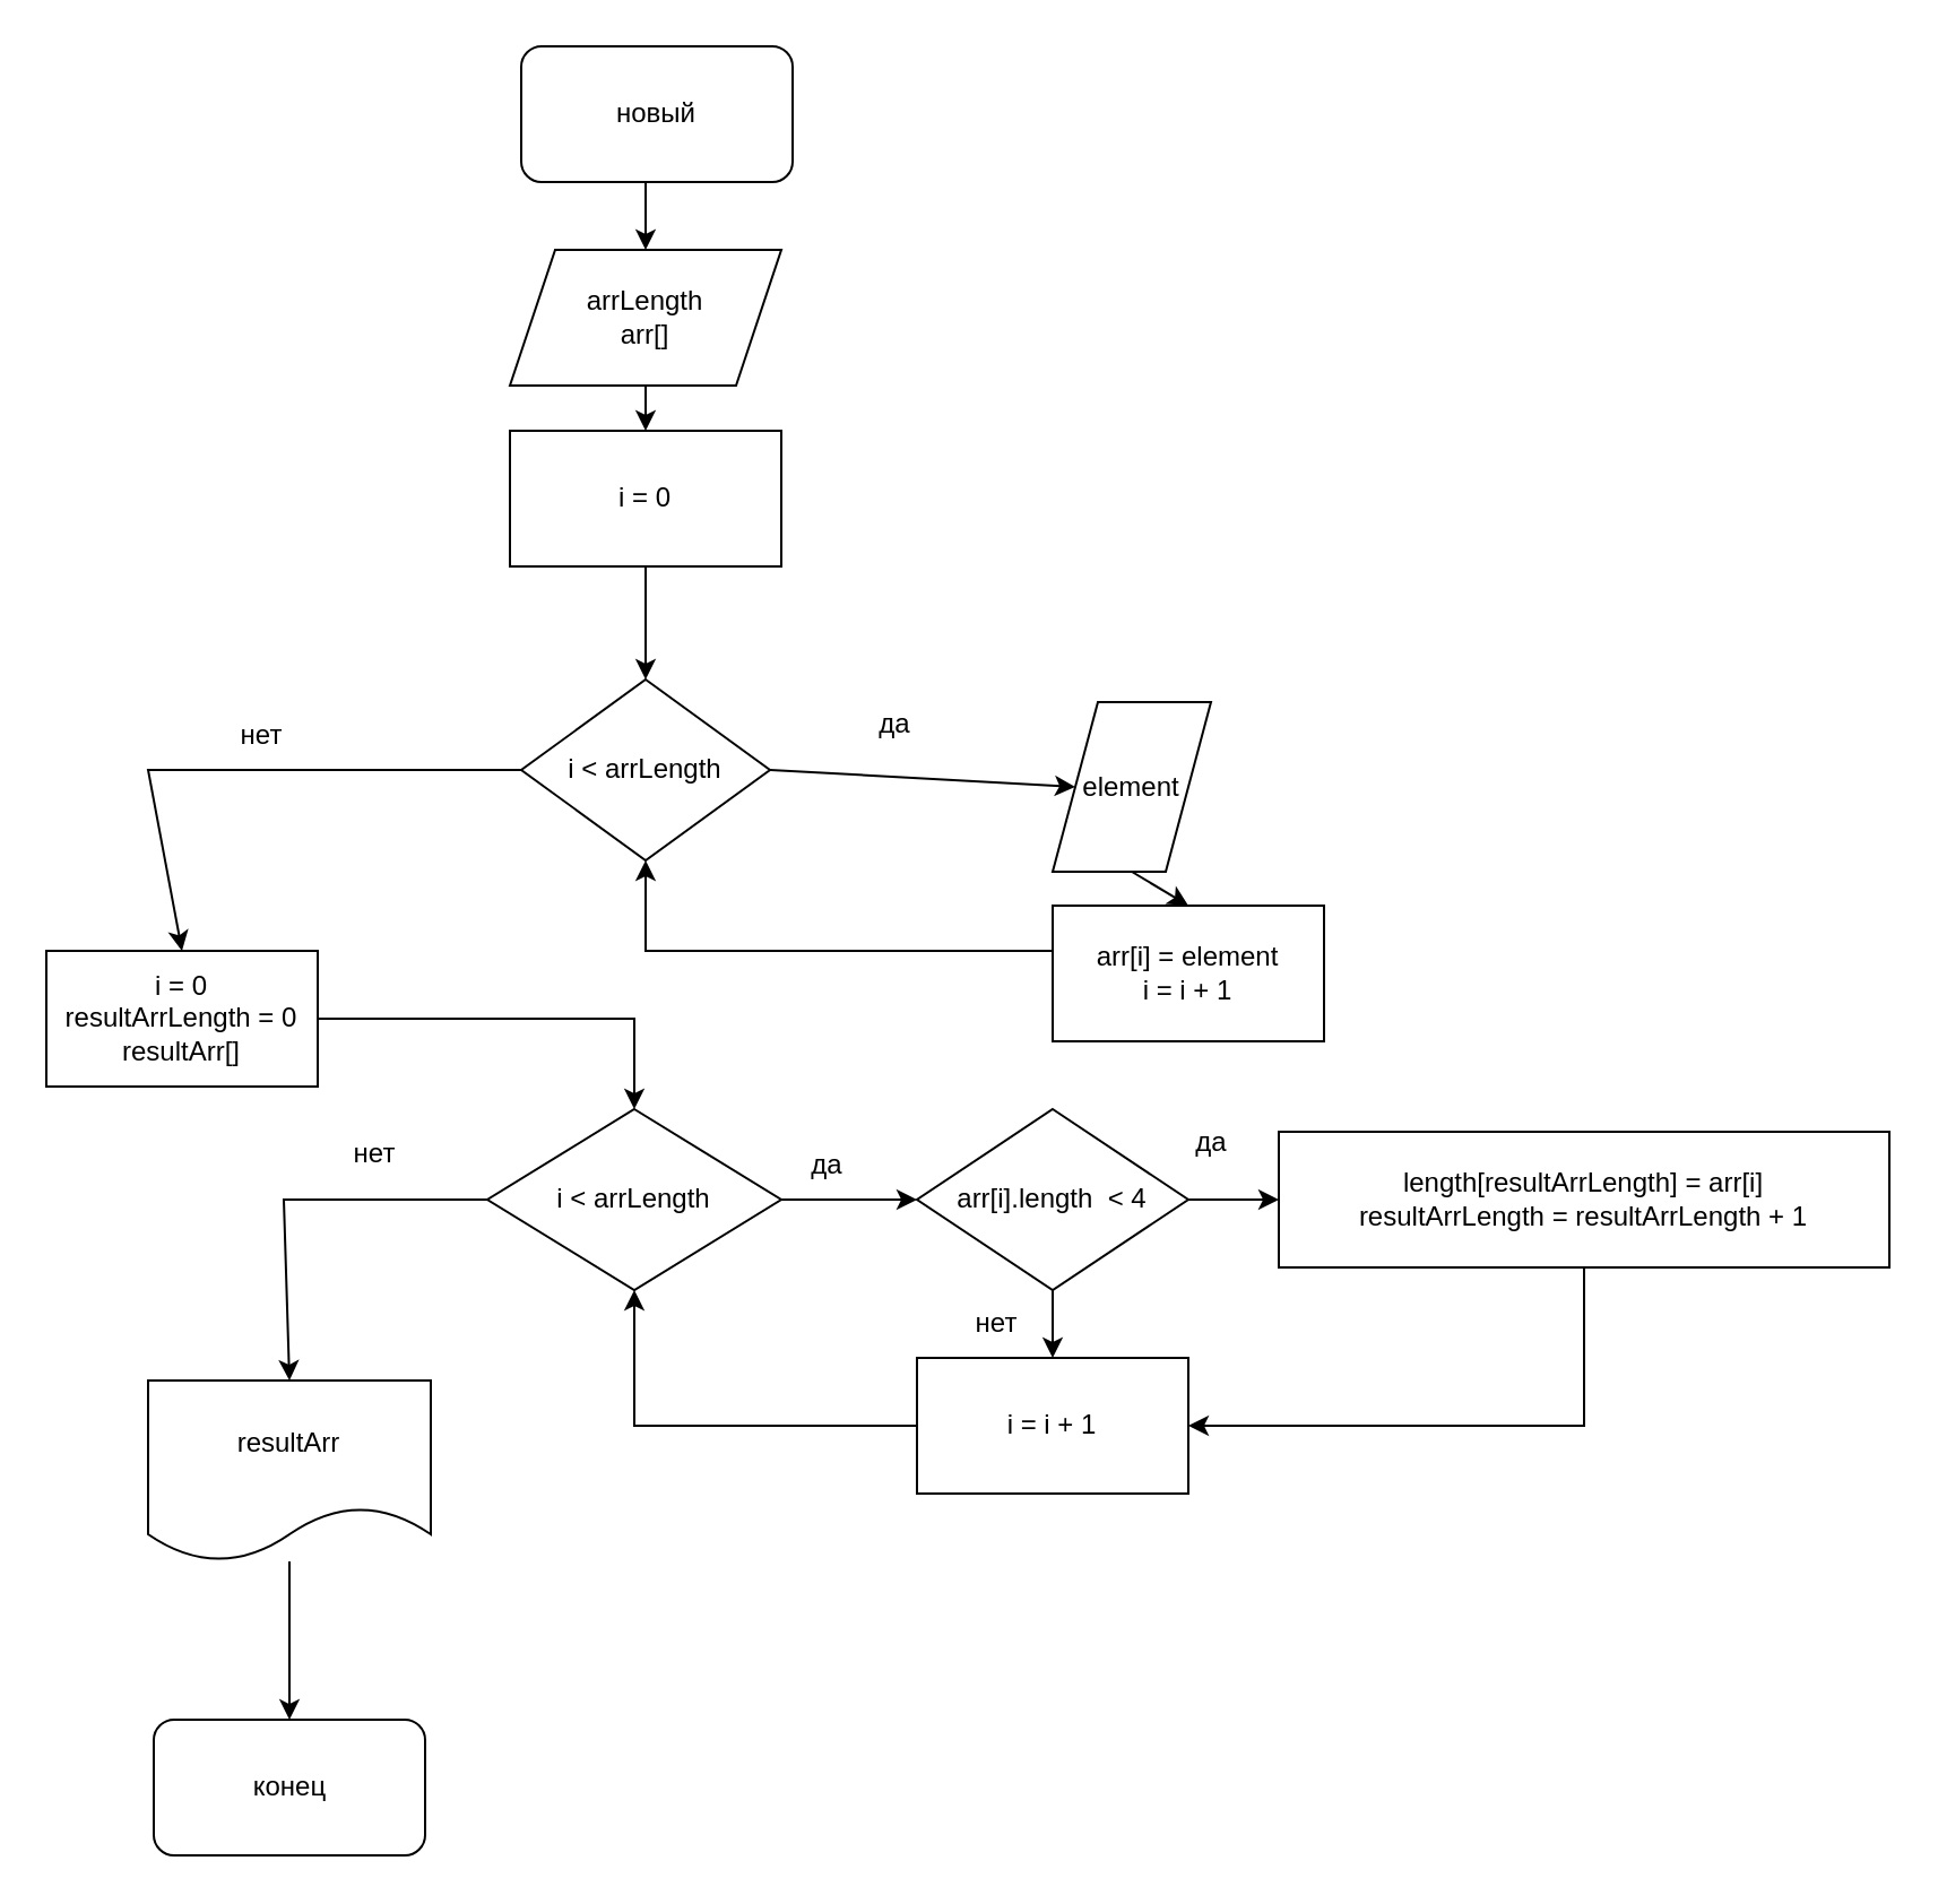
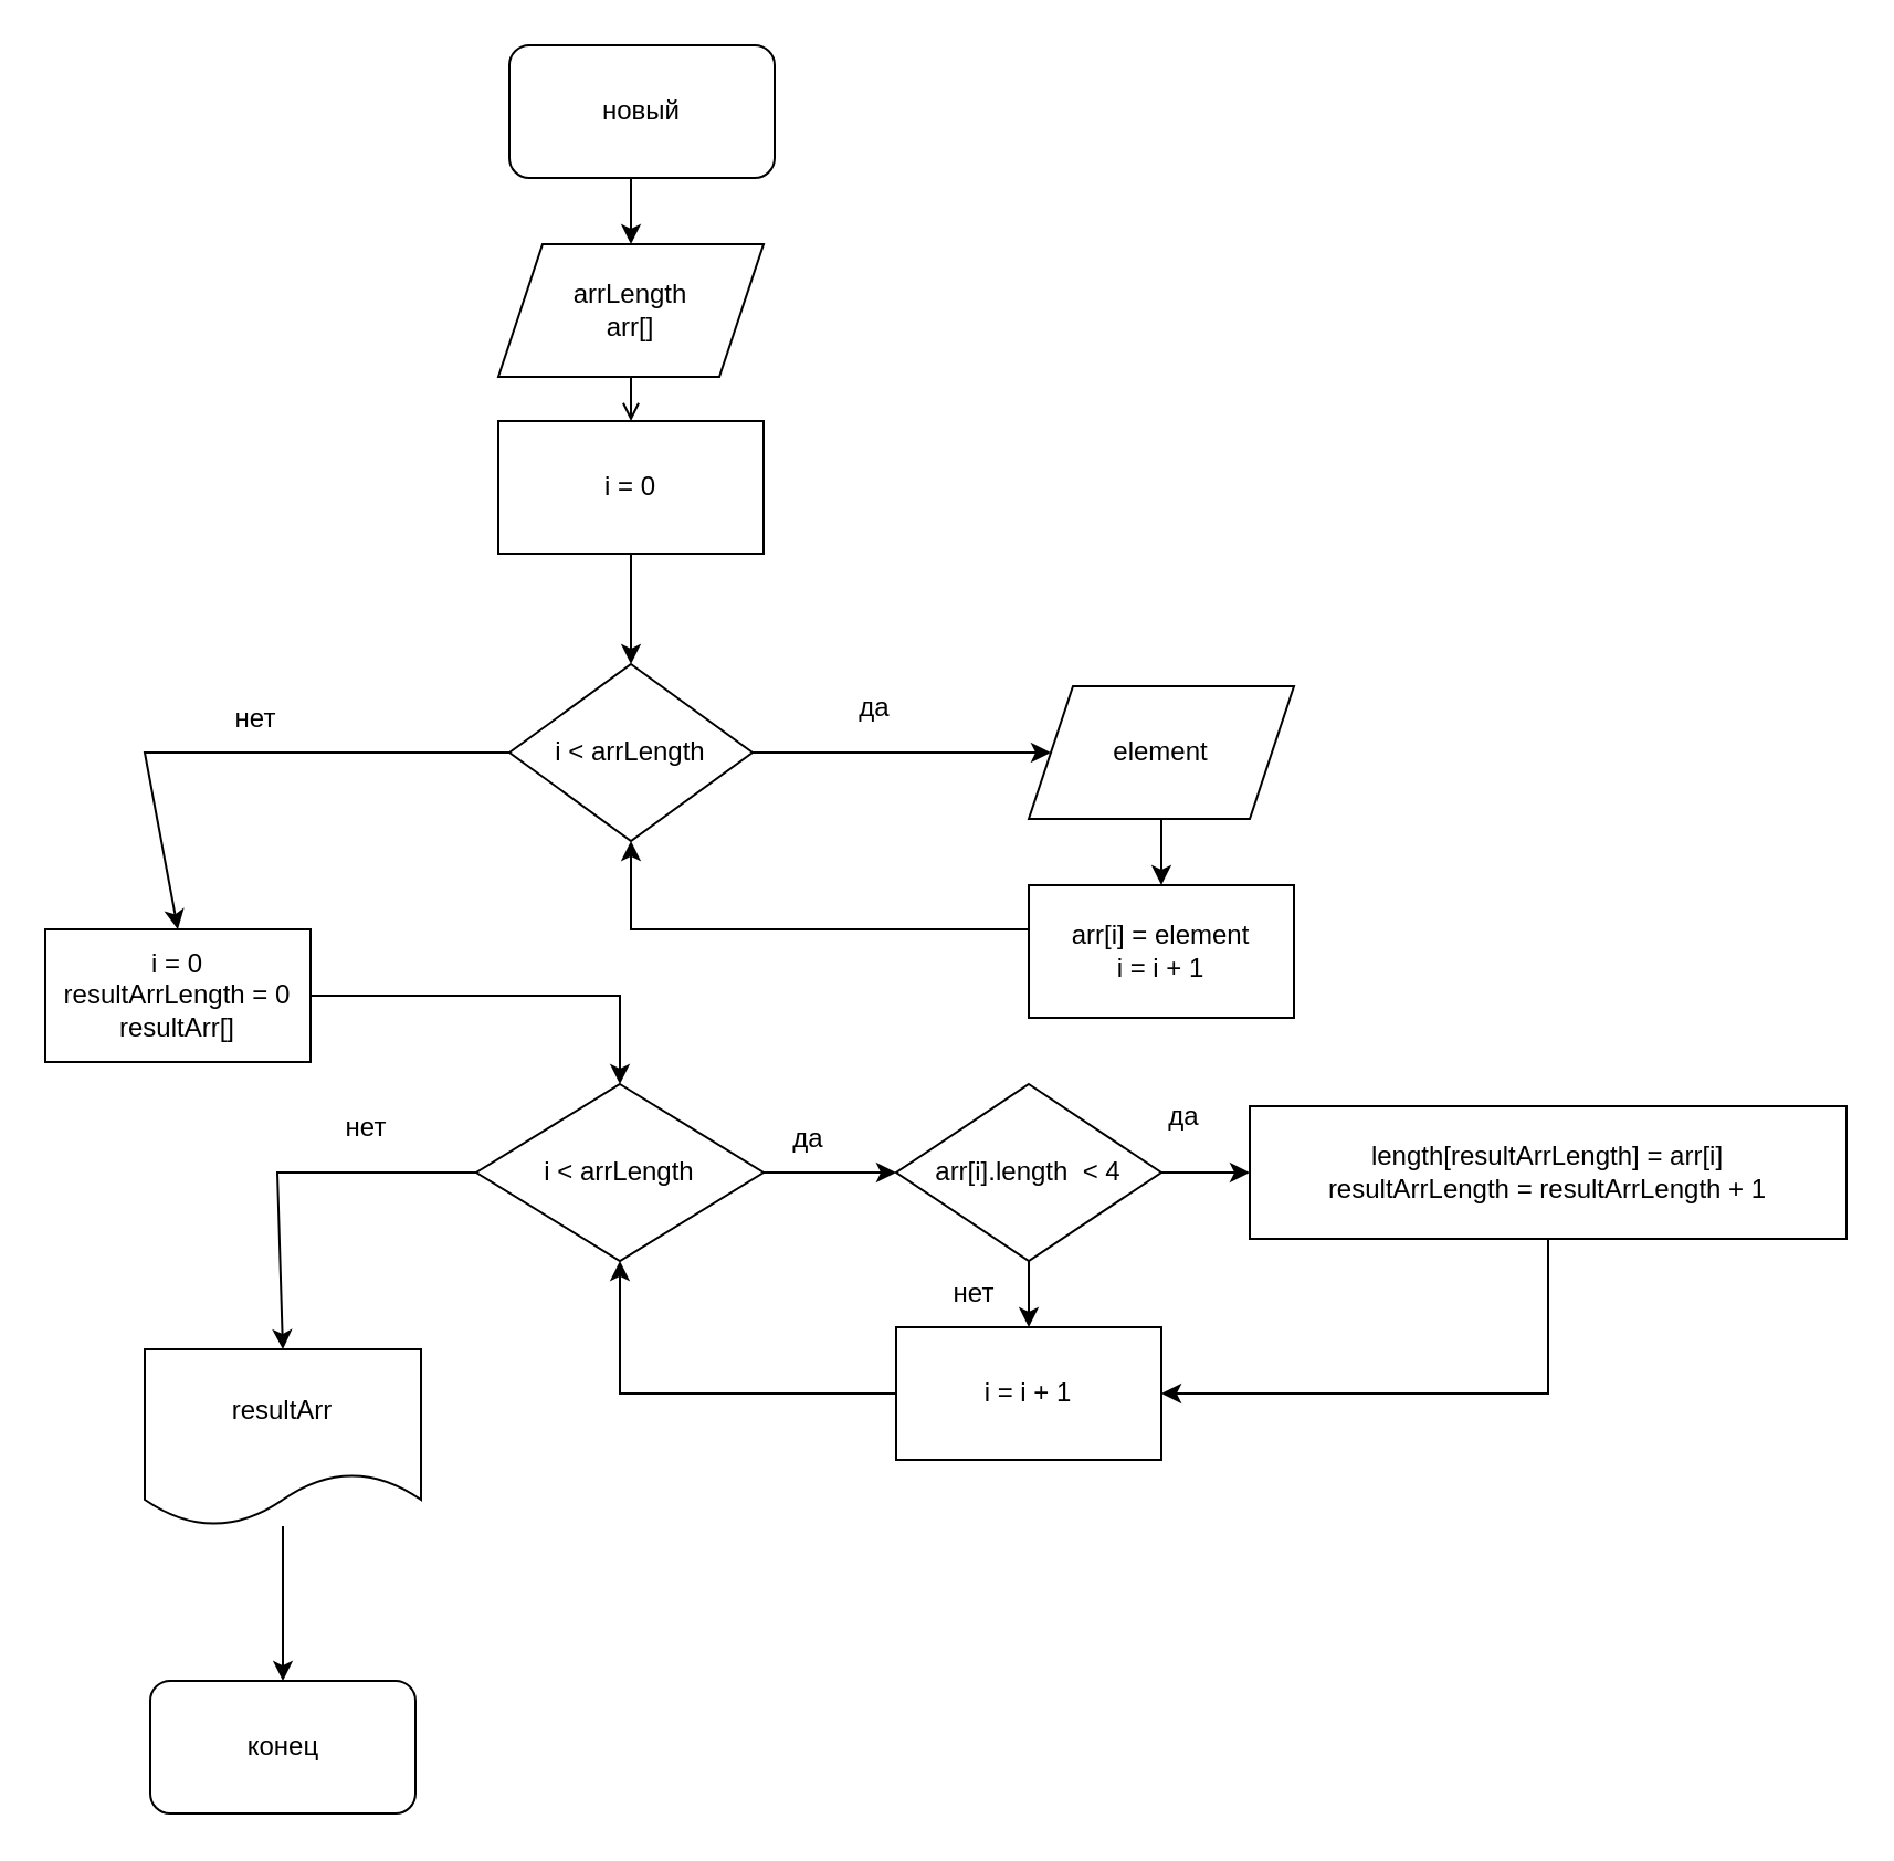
- <mxCell id="10" value="" style="endArrow=classic;html=1;rounded=0;exitX=0.5;exitY=1;exitDx=0;exitDy=0;entryX=0.5;entryY=0;entryDx=0;entryDy=0;" edge="1" parent="1" source="4" target="6"><mxGeometry width="50" height="50" relative="1" as="geometry"><mxPoint x="275" y="180" as="sourcePoint" /><mxPoint x="325" y="130" as="targetPoint" /></mxGeometry></mxCell>
+ <mxCell id="10" value="" style="endArrow=open;html=1;rounded=0;exitX=0.5;exitY=1;exitDx=0;exitDy=0;entryX=0.5;entryY=0;entryDx=0;entryDy=0;" edge="1" parent="1" source="4" target="6"><mxGeometry width="50" height="50" relative="1" as="geometry"><mxPoint x="275" y="180" as="sourcePoint" /><mxPoint x="325" y="130" as="targetPoint" /></mxGeometry></mxCell>
- <mxCell id="16" value="element" style="shape=parallelogram;perimeter=parallelogramPerimeter;whiteSpace=wrap;html=1;fixedSize=1;" vertex="1" parent="1"><mxGeometry x="465" y="310" width="70" height="75" as="geometry" /></mxCell>
+ <mxCell id="16" value="element" style="shape=parallelogram;perimeter=parallelogramPerimeter;whiteSpace=wrap;html=1;fixedSize=1;" vertex="1" parent="1"><mxGeometry x="465" y="310" width="120" height="60" as="geometry" /></mxCell>
